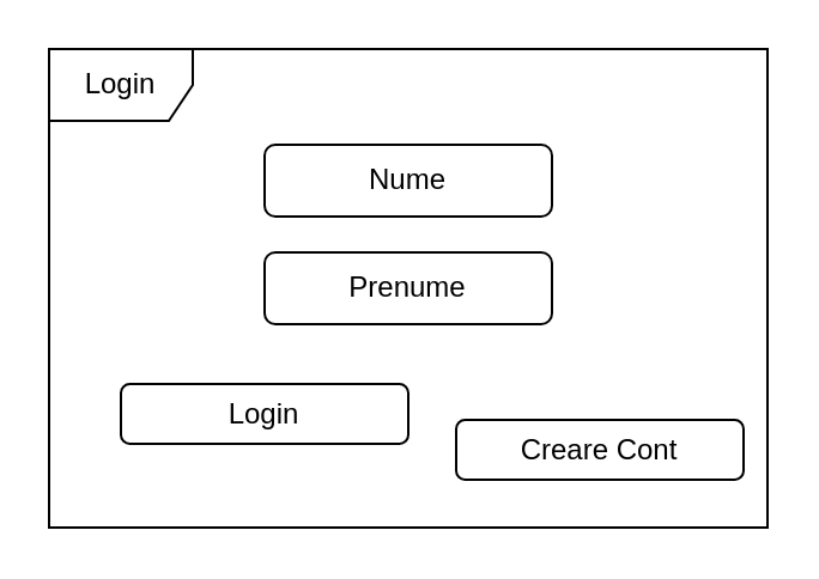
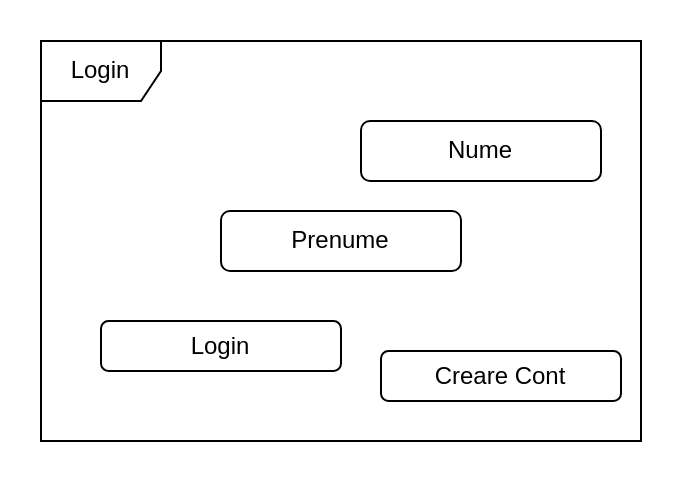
- <mxCell id="3" value="Nume" style="rounded=1;whiteSpace=wrap;html=1;" vertex="1" parent="1"><mxGeometry x="110" y="60" width="120" height="30" as="geometry" /></mxCell>
+ <mxCell id="3" value="Nume" style="rounded=1;whiteSpace=wrap;html=1;" vertex="1" parent="1"><mxGeometry x="180" y="60" width="120" height="30" as="geometry" /></mxCell>
